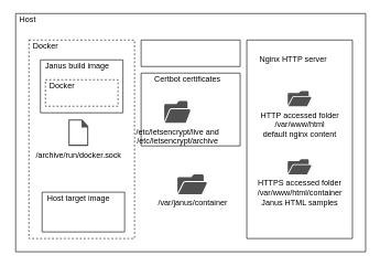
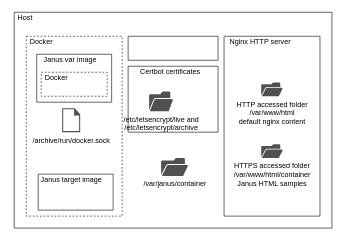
- <mxCell id="12" value="Nginx HTTP server" style="text;html=1;resizable=0;autosize=1;align=center;verticalAlign=middle;points=[];fillColor=none;strokeColor=none;rounded=0;" vertex="1" parent="1"><mxGeometry x="383" y="80" width="120" height="20" as="geometry" /></mxCell>
+ <mxCell id="12" value="Nginx HTTP server" style="text;html=1;resizable=0;autosize=1;align=center;verticalAlign=middle;points=[];fillColor=none;strokeColor=none;rounded=0;" vertex="1" parent="1"><mxGeometry x="373" y="60" width="120" height="20" as="geometry" /></mxCell>
- <mxCell id="7" value="Janus build image" style="text;html=1;resizable=0;autosize=1;align=center;verticalAlign=middle;points=[];fillColor=none;strokeColor=none;rounded=0;" vertex="1" parent="1"><mxGeometry x="60.5" y="90" width="110" height="20" as="geometry" /></mxCell>
+ <mxCell id="7" value="Janus var image" style="text;html=1;resizable=0;autosize=1;align=center;verticalAlign=middle;points=[];fillColor=none;strokeColor=none;rounded=0;" vertex="1" parent="1"><mxGeometry x="60.5" y="90" width="110" height="20" as="geometry" /></mxCell>
- <mxCell id="9" value="Host target image" style="text;html=1;resizable=0;autosize=1;align=center;verticalAlign=middle;points=[];fillColor=none;strokeColor=none;rounded=0;" vertex="1" parent="1"><mxGeometry x="58" y="290" width="120" height="20" as="geometry" /></mxCell>
+ <mxCell id="9" value="Janus target image" style="text;html=1;resizable=0;autosize=1;align=center;verticalAlign=middle;points=[];fillColor=none;strokeColor=none;rounded=0;" vertex="1" parent="1"><mxGeometry x="58" y="290" width="120" height="20" as="geometry" /></mxCell>
